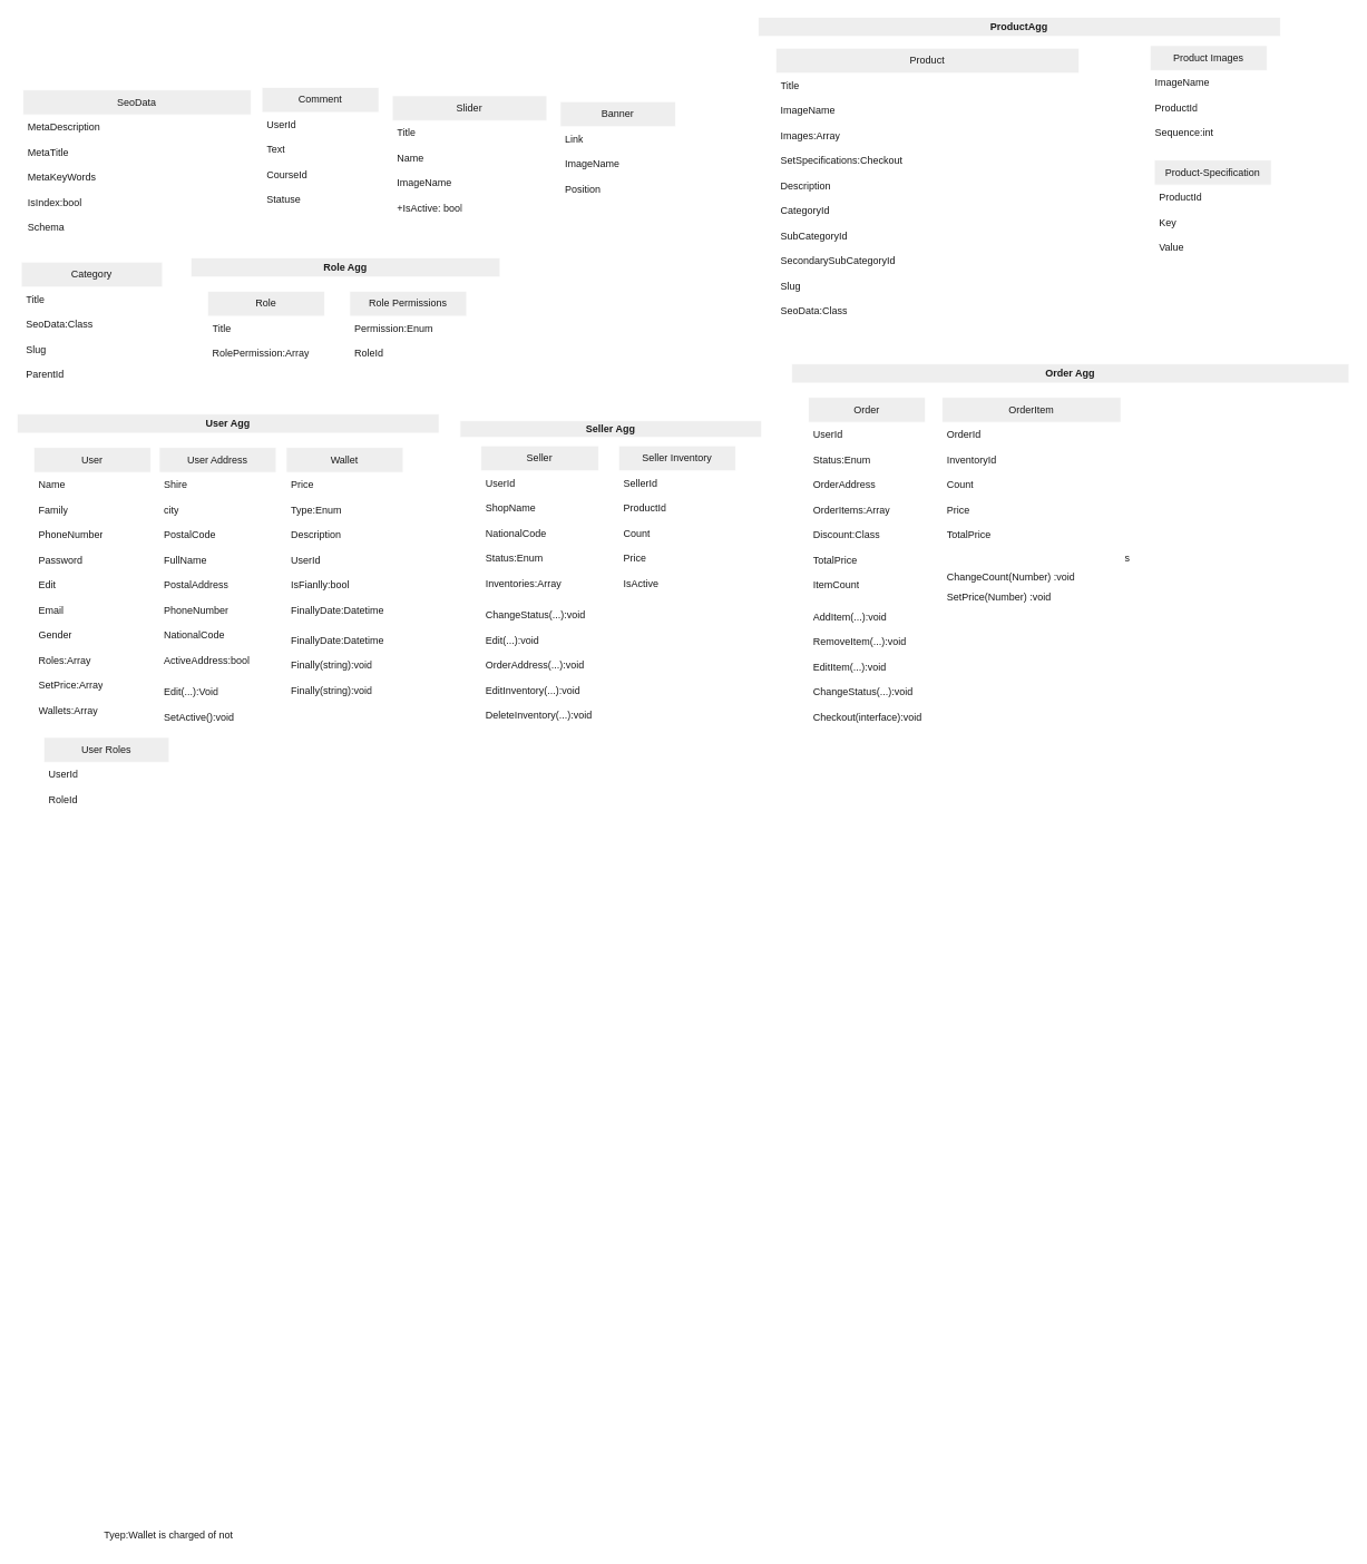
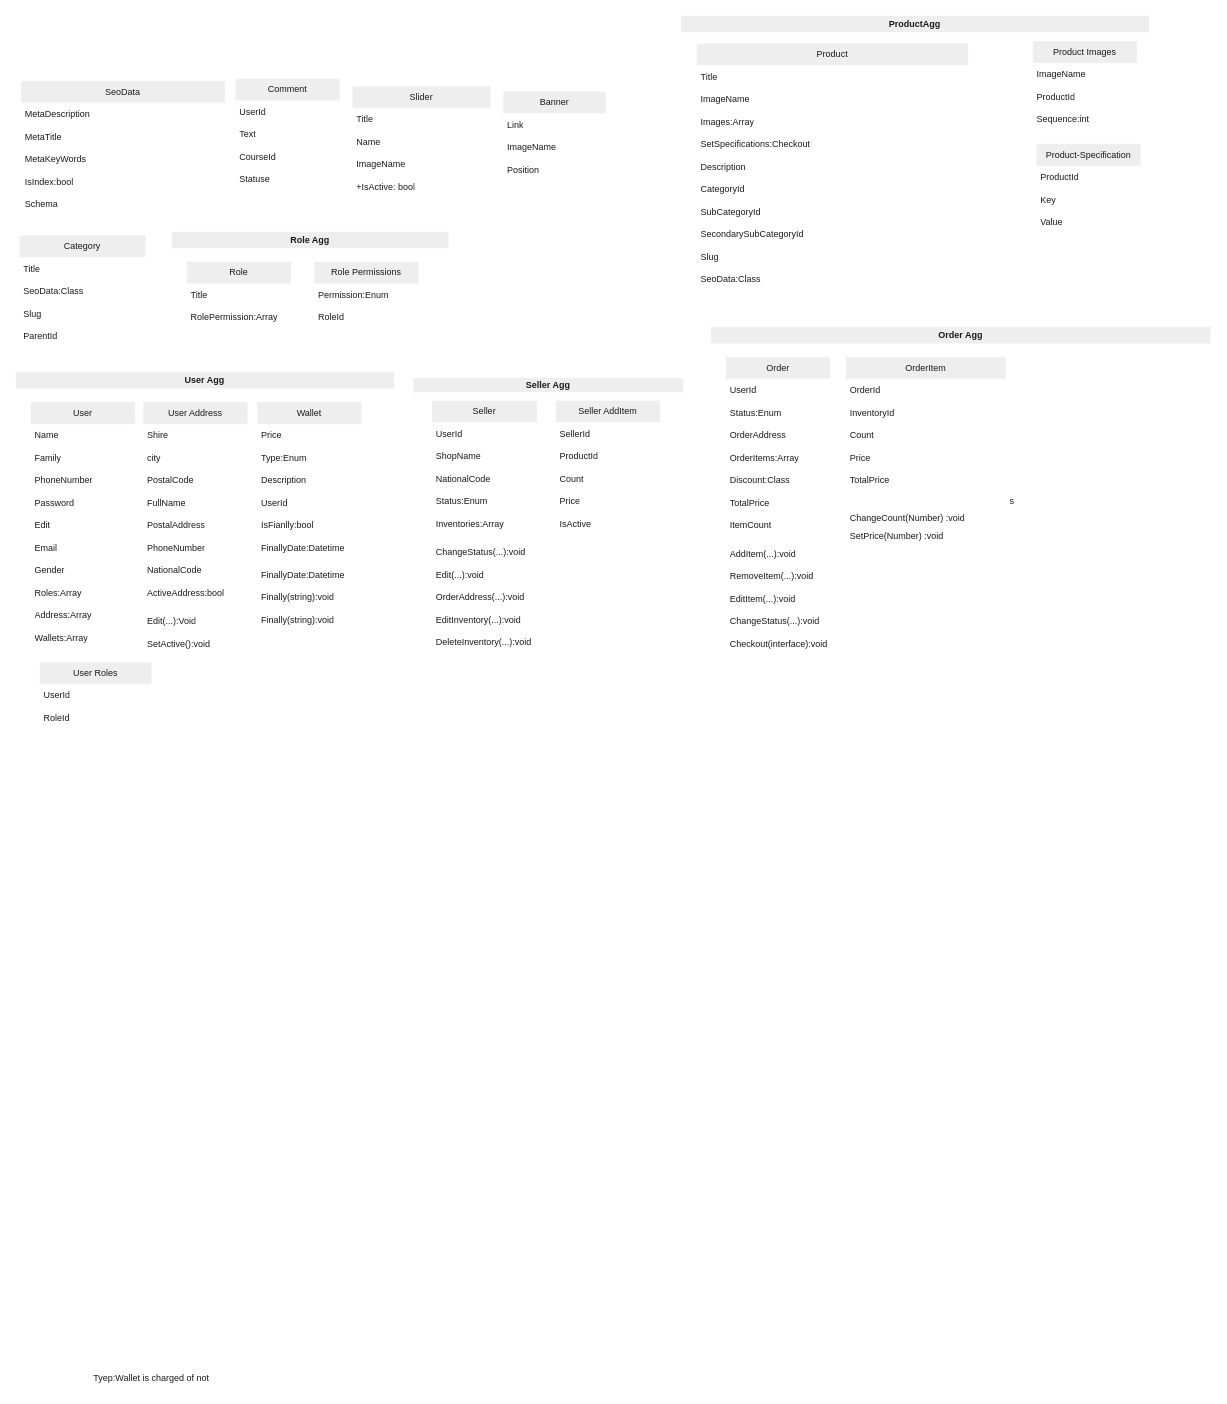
- <mxCell id="99" value="Seller Inventory" style="swimlane;fontStyle=0;childLayout=stackLayout;horizontal=1;startSize=30;horizontalStack=0;resizeParent=1;resizeParentMax=0;resizeLast=0;collapsible=1;marginBottom=0;whiteSpace=wrap;html=1;labelBackgroundColor=none;rounded=0;fillColor=#EEEEEE;strokeColor=#FFFFFF;fontColor=#1A1A1A;" vertex="1" parent="86"><mxGeometry x="190" y="30" width="140" height="180" as="geometry" /></mxCell>
+ <mxCell id="99" value="Seller AddItem" style="swimlane;fontStyle=0;childLayout=stackLayout;horizontal=1;startSize=30;horizontalStack=0;resizeParent=1;resizeParentMax=0;resizeLast=0;collapsible=1;marginBottom=0;whiteSpace=wrap;html=1;labelBackgroundColor=none;rounded=0;fillColor=#EEEEEE;strokeColor=#FFFFFF;fontColor=#1A1A1A;" vertex="1" parent="86"><mxGeometry x="190" y="30" width="140" height="180" as="geometry" /></mxCell>
- <mxCell id="27" value="SetPrice:Array" style="text;strokeColor=none;fillColor=none;align=left;verticalAlign=middle;spacingLeft=4;spacingRight=4;overflow=hidden;points=[[0,0.5],[1,0.5]];portConstraint=eastwest;rotatable=0;whiteSpace=wrap;html=1;labelBackgroundColor=none;rounded=0;fontColor=#1A1A1A;" vertex="1" parent="18"><mxGeometry y="270" width="140" height="30" as="geometry" /></mxCell>
+ <mxCell id="27" value="Address:Array" style="text;strokeColor=none;fillColor=none;align=left;verticalAlign=middle;spacingLeft=4;spacingRight=4;overflow=hidden;points=[[0,0.5],[1,0.5]];portConstraint=eastwest;rotatable=0;whiteSpace=wrap;html=1;labelBackgroundColor=none;rounded=0;fontColor=#1A1A1A;" vertex="1" parent="18"><mxGeometry y="270" width="140" height="30" as="geometry" /></mxCell>
